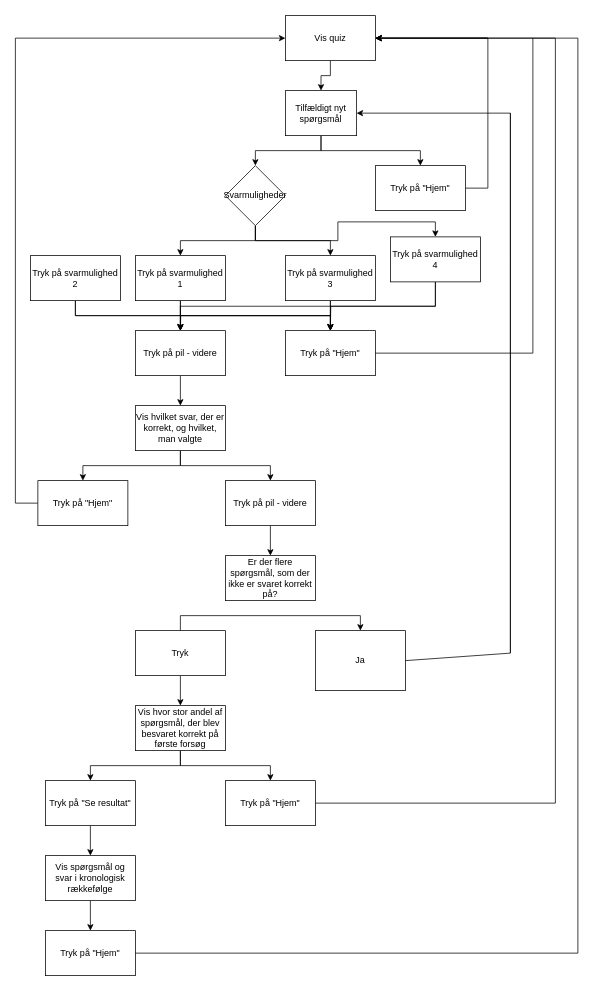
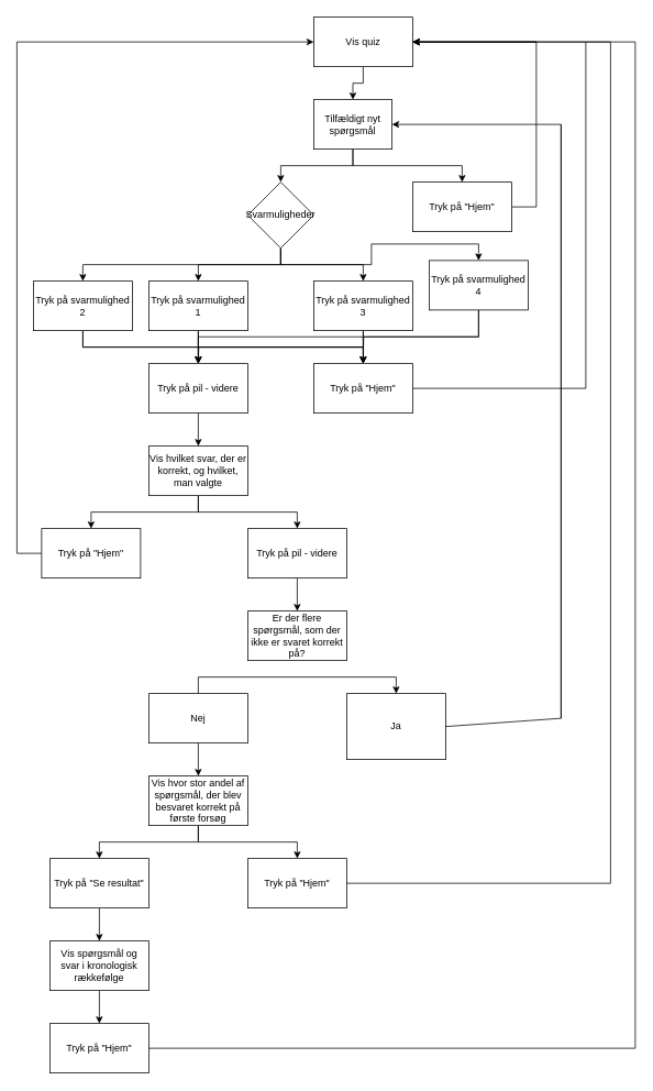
+ <mxCell id="7" style="edgeStyle=orthogonalEdgeStyle;rounded=0;orthogonalLoop=1;jettySize=auto;html=1;exitX=0.5;exitY=1;exitDx=0;exitDy=0;entryX=0.5;entryY=0;entryDx=0;entryDy=0;" edge="1" parent="1" source="8" target="22"><mxGeometry relative="1" as="geometry" /></mxCell>
- <mxCell id="43" value="Tryk" style="rounded=0;whiteSpace=wrap;html=1;" vertex="1" parent="1"><mxGeometry x="180" y="840" width="120" height="60" as="geometry" /></mxCell>
+ <mxCell id="43" value="Nej" style="rounded=0;whiteSpace=wrap;html=1;" vertex="1" parent="1"><mxGeometry x="180" y="840" width="120" height="60" as="geometry" /></mxCell>
